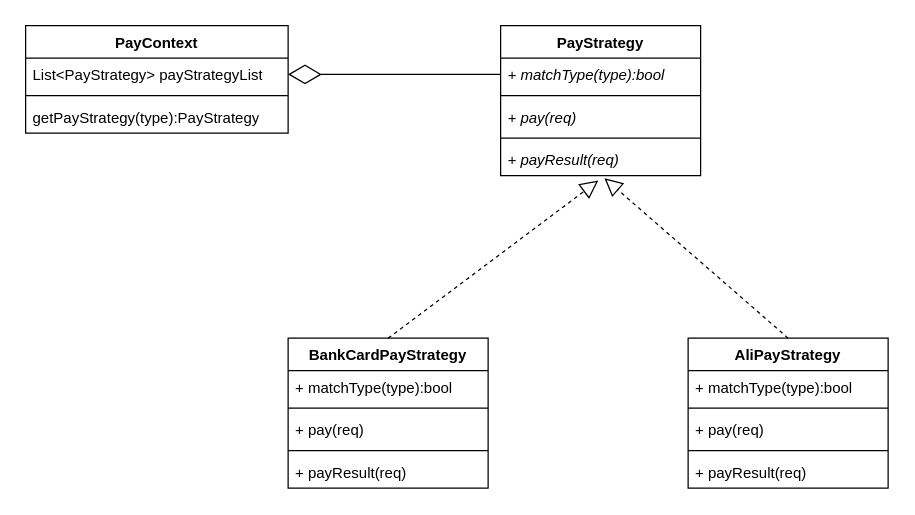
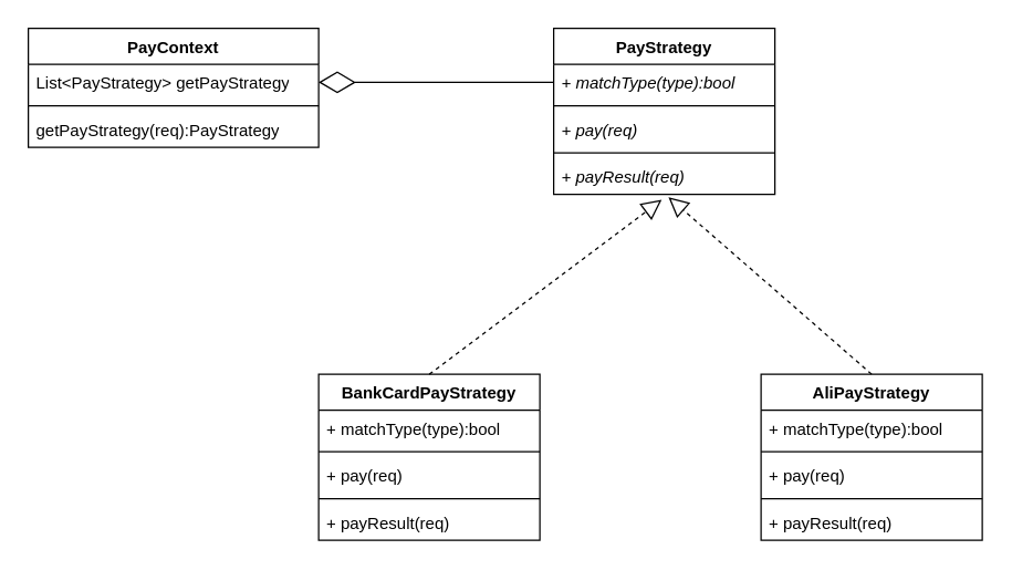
- <mxCell id="23" value="List&amp;lt;PayStrategy&amp;gt; payStrategyList" style="text;strokeColor=none;fillColor=none;align=left;verticalAlign=top;spacingLeft=4;spacingRight=4;overflow=hidden;rotatable=0;points=[[0,0.5],[1,0.5]];portConstraint=eastwest;whiteSpace=wrap;html=1;" vertex="1" parent="22"><mxGeometry y="26" width="210" height="26" as="geometry" /></mxCell>
+ <mxCell id="23" value="List&amp;lt;PayStrategy&amp;gt; getPayStrategy" style="text;strokeColor=none;fillColor=none;align=left;verticalAlign=top;spacingLeft=4;spacingRight=4;overflow=hidden;rotatable=0;points=[[0,0.5],[1,0.5]];portConstraint=eastwest;whiteSpace=wrap;html=1;" vertex="1" parent="22"><mxGeometry y="26" width="210" height="26" as="geometry" /></mxCell>
- <mxCell id="25" value="getPayStrategy(type):PayStrategy" style="text;strokeColor=none;fillColor=none;align=left;verticalAlign=top;spacingLeft=4;spacingRight=4;overflow=hidden;rotatable=0;points=[[0,0.5],[1,0.5]];portConstraint=eastwest;whiteSpace=wrap;html=1;" vertex="1" parent="22"><mxGeometry y="60" width="210" height="26" as="geometry" /></mxCell>
+ <mxCell id="25" value="getPayStrategy(req):PayStrategy" style="text;strokeColor=none;fillColor=none;align=left;verticalAlign=top;spacingLeft=4;spacingRight=4;overflow=hidden;rotatable=0;points=[[0,0.5],[1,0.5]];portConstraint=eastwest;whiteSpace=wrap;html=1;" vertex="1" parent="22"><mxGeometry y="60" width="210" height="26" as="geometry" /></mxCell>
